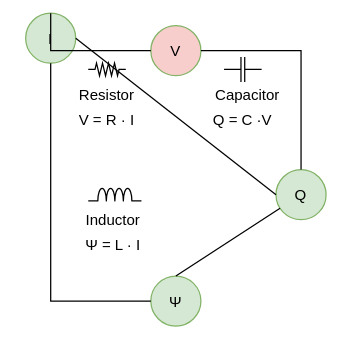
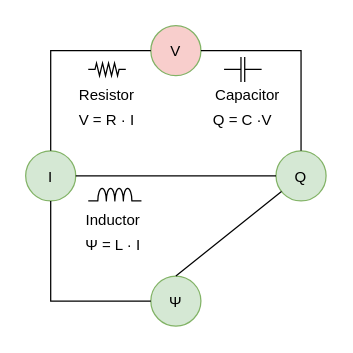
- <mxCell id="4" value="I" style="ellipse;aspect=fixed;fillColor=#d5e8d4;strokeColor=#82b366;" vertex="1" parent="1"><mxGeometry x="20" y="10" width="40" height="40" as="geometry" /></mxCell>
+ <mxCell id="4" value="I" style="ellipse;aspect=fixed;fillColor=#d5e8d4;strokeColor=#82b366;" vertex="1" parent="1"><mxGeometry x="20" y="120" width="40" height="40" as="geometry" /></mxCell>
- <mxCell id="2" value="Q" style="ellipse;aspect=fixed;fillColor=#d5e8d4;strokeColor=#82b366;" vertex="1" parent="1"><mxGeometry x="220" y="135" width="40" height="40" as="geometry" /></mxCell>
+ <mxCell id="2" value="Q" style="ellipse;aspect=fixed;fillColor=#d5e8d4;strokeColor=#82b366;" vertex="1" parent="1"><mxGeometry x="220" y="120" width="40" height="40" as="geometry" /></mxCell>
